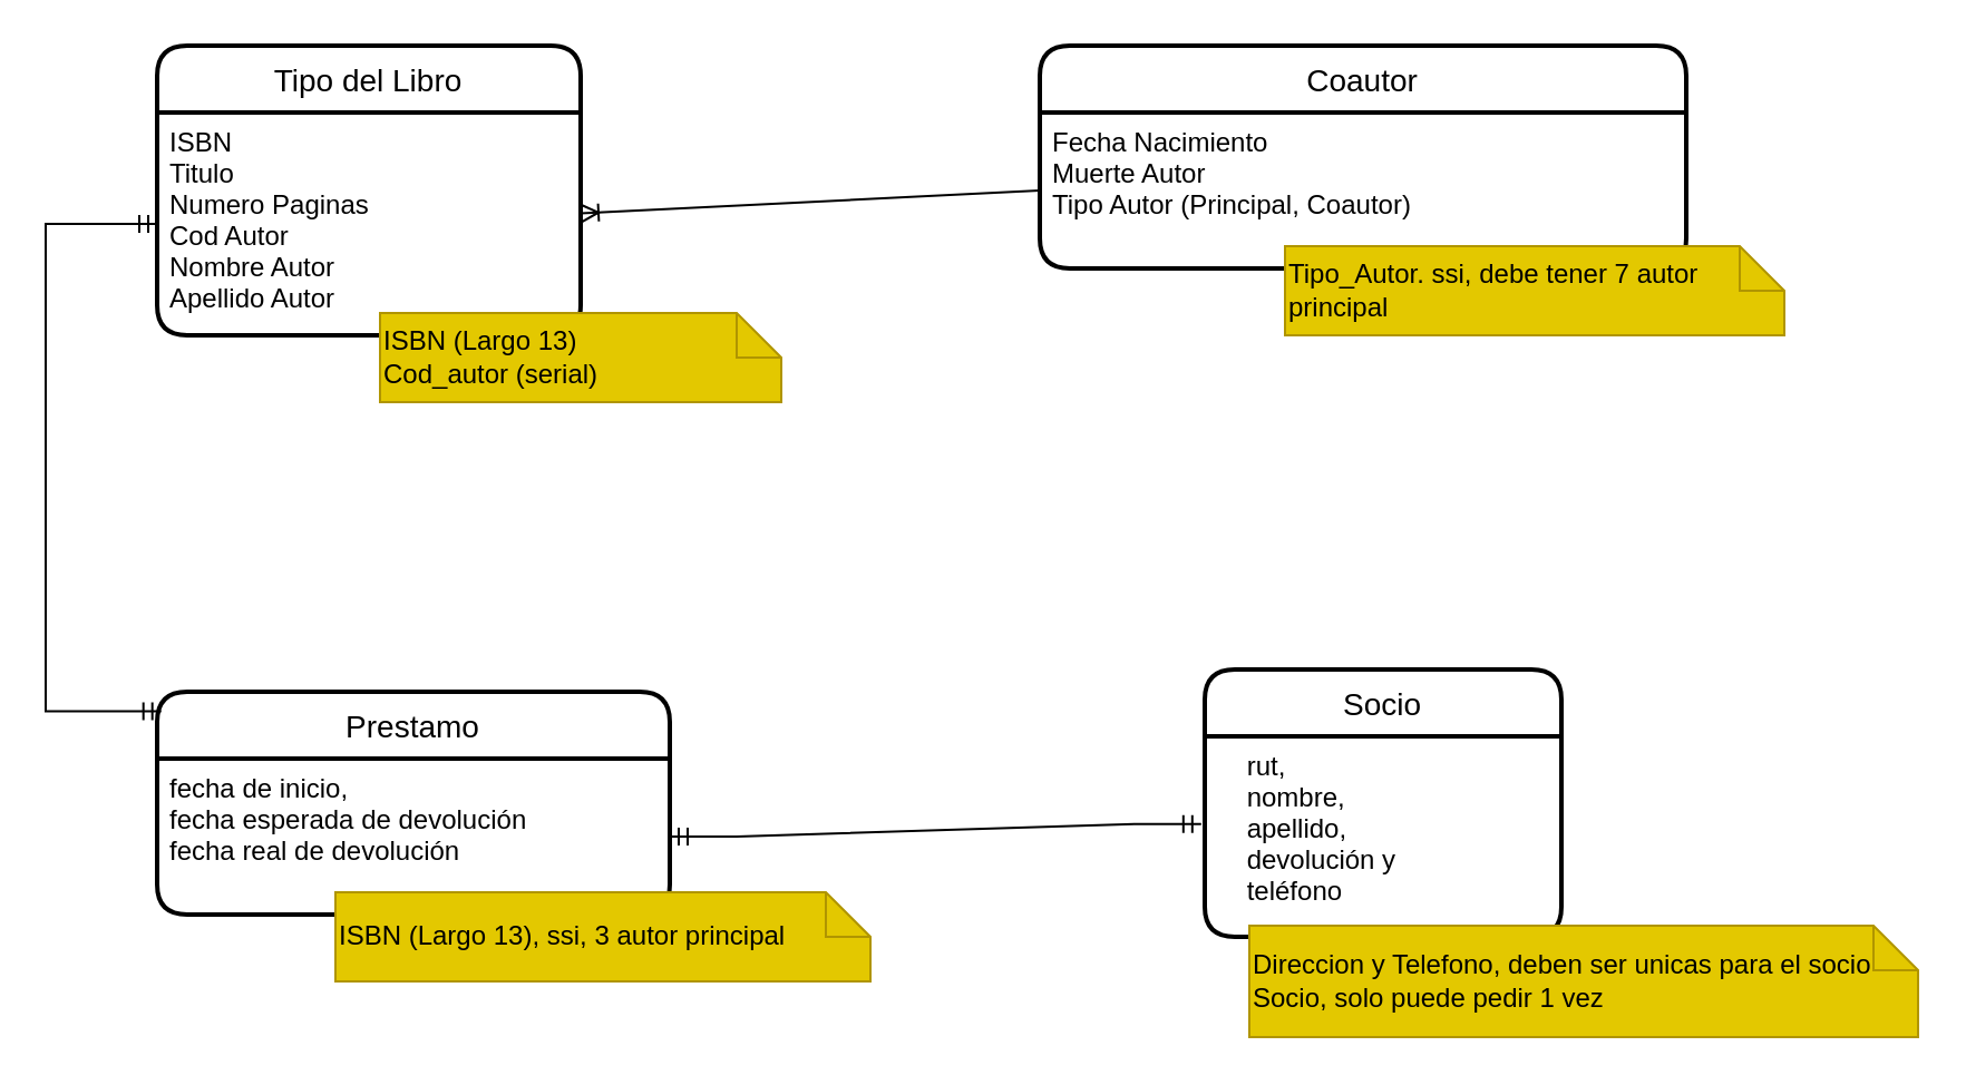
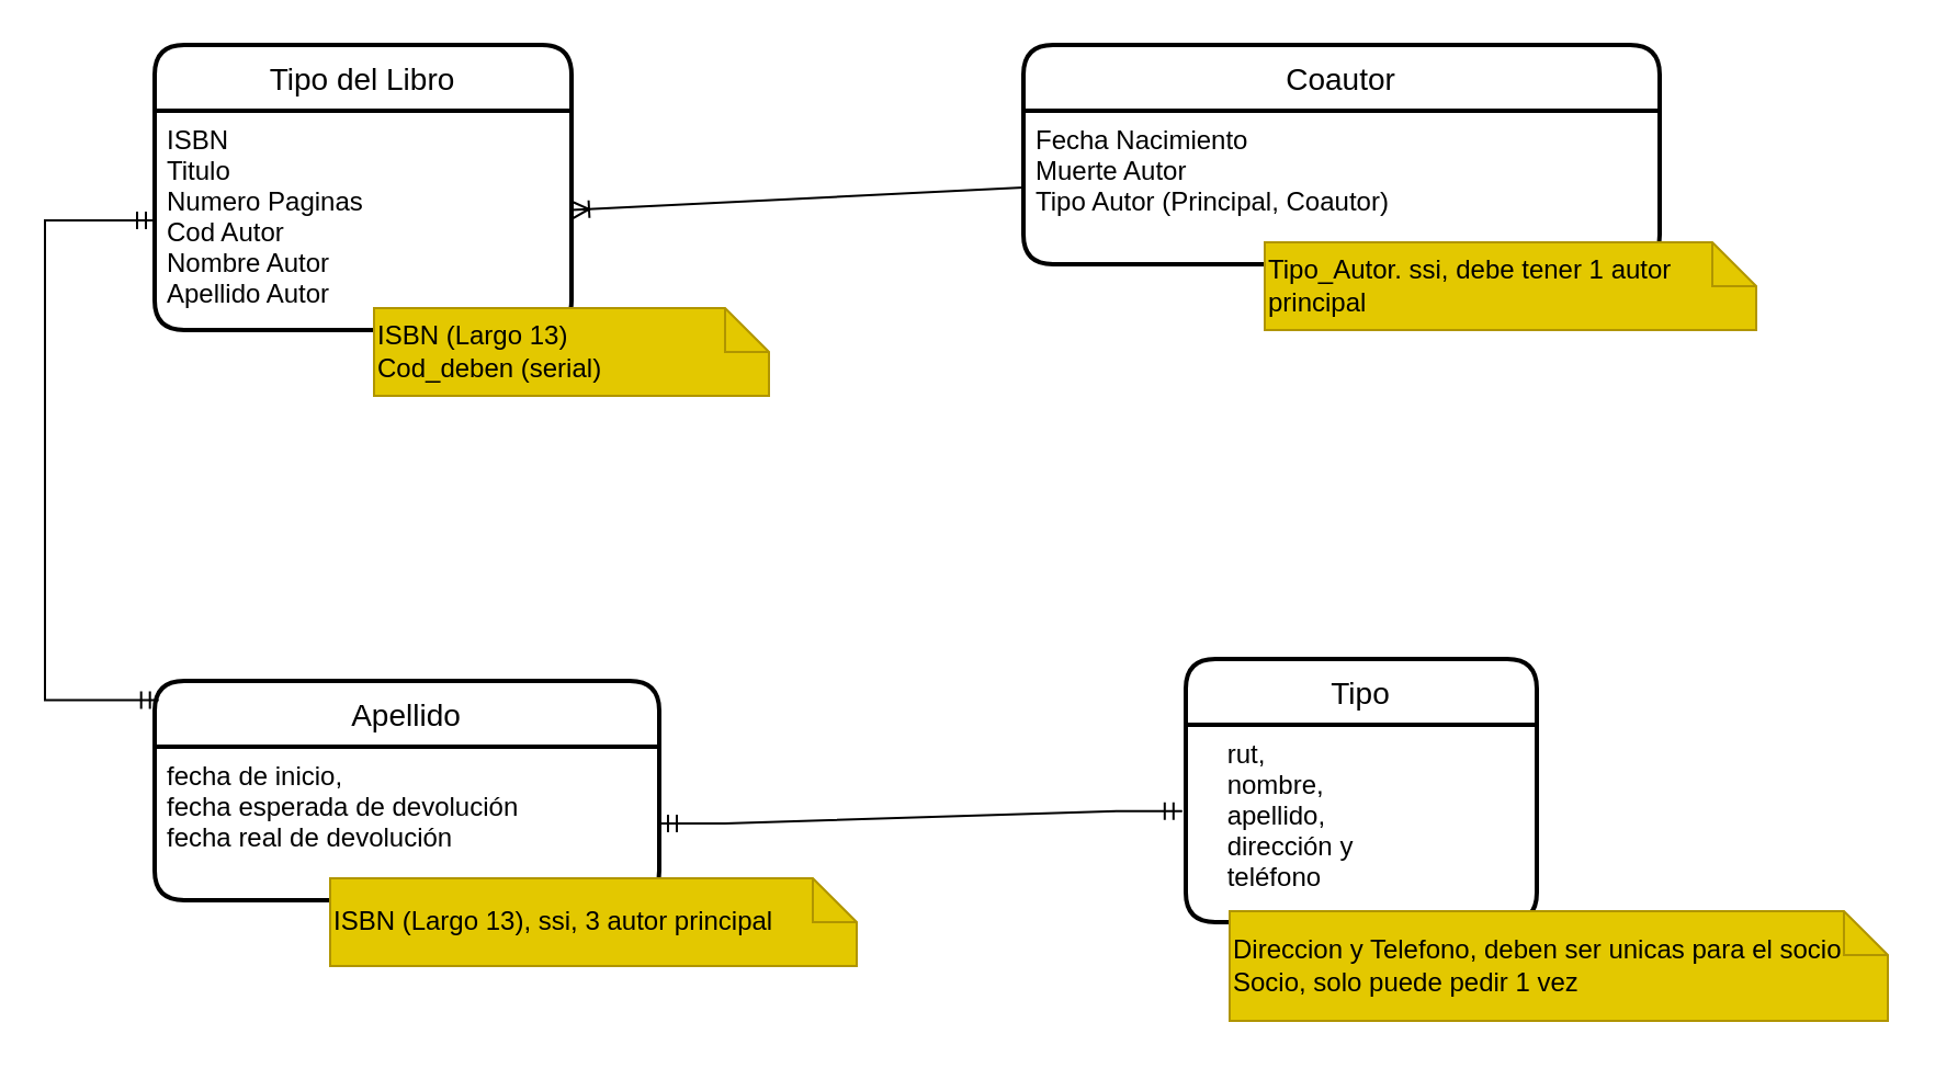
- <mxCell id="12" value="Tipo_Autor. ssi, debe tener 7 autor principal" style="shape=note;size=20;whiteSpace=wrap;html=1;fillColor=#e3c800;strokeColor=#B09500;fontColor=#000000;align=left;" vertex="1" parent="1"><mxGeometry x="576" y="110" width="224" height="40" as="geometry" /></mxCell>
+ <mxCell id="12" value="Tipo_Autor. ssi, debe tener 1 autor principal" style="shape=note;size=20;whiteSpace=wrap;html=1;fillColor=#e3c800;strokeColor=#B09500;fontColor=#000000;align=left;" vertex="1" parent="1"><mxGeometry x="576" y="110" width="224" height="40" as="geometry" /></mxCell>
- <mxCell id="11" value="&lt;div&gt;ISBN (Largo 13)&lt;/div&gt;&lt;div&gt;Cod_autor (serial)&lt;br&gt;&lt;/div&gt;" style="shape=note;size=20;whiteSpace=wrap;html=1;fillColor=#e3c800;strokeColor=#B09500;align=left;fontColor=#000000;" vertex="1" parent="1"><mxGeometry x="170" y="140" width="180" height="40" as="geometry" /></mxCell>
+ <mxCell id="11" value="&lt;div&gt;ISBN (Largo 13)&lt;/div&gt;&lt;div&gt;Cod_deben (serial)&lt;br&gt;&lt;/div&gt;" style="shape=note;size=20;whiteSpace=wrap;html=1;fillColor=#e3c800;strokeColor=#B09500;align=left;fontColor=#000000;" vertex="1" parent="1"><mxGeometry x="170" y="140" width="180" height="40" as="geometry" /></mxCell>
- <mxCell id="8" value="Socio" style="swimlane;childLayout=stackLayout;horizontal=1;startSize=30;horizontalStack=0;rounded=1;fontSize=14;fontStyle=0;strokeWidth=2;resizeParent=0;resizeLast=1;shadow=0;dashed=0;align=center;" vertex="1" parent="1"><mxGeometry x="540" y="300" width="160" height="120" as="geometry" /></mxCell>
+ <mxCell id="8" value="Tipo" style="swimlane;childLayout=stackLayout;horizontal=1;startSize=30;horizontalStack=0;rounded=1;fontSize=14;fontStyle=0;strokeWidth=2;resizeParent=0;resizeLast=1;shadow=0;dashed=0;align=center;" vertex="1" parent="1"><mxGeometry x="540" y="300" width="160" height="120" as="geometry" /></mxCell>
- <mxCell id="6" value="Prestamo" style="swimlane;childLayout=stackLayout;horizontal=1;startSize=30;horizontalStack=0;rounded=1;fontSize=14;fontStyle=0;strokeWidth=2;resizeParent=0;resizeLast=1;shadow=0;dashed=0;align=center;" vertex="1" parent="1"><mxGeometry x="70" y="310" width="230" height="100" as="geometry" /></mxCell>
+ <mxCell id="6" value="Apellido" style="swimlane;childLayout=stackLayout;horizontal=1;startSize=30;horizontalStack=0;rounded=1;fontSize=14;fontStyle=0;strokeWidth=2;resizeParent=0;resizeLast=1;shadow=0;dashed=0;align=center;" vertex="1" parent="1"><mxGeometry x="70" y="310" width="230" height="100" as="geometry" /></mxCell>
- <mxCell id="9" value="    rut, &#10;    nombre, &#10;    apellido, &#10;    devolución y &#10;    teléfono" style="align=left;strokeColor=none;fillColor=none;spacingLeft=4;fontSize=12;verticalAlign=top;resizable=0;rotatable=0;part=1;" vertex="1" parent="8"><mxGeometry y="30" width="160" height="90" as="geometry" /></mxCell>
+ <mxCell id="9" value="    rut, &#10;    nombre, &#10;    apellido, &#10;    dirección y &#10;    teléfono" style="align=left;strokeColor=none;fillColor=none;spacingLeft=4;fontSize=12;verticalAlign=top;resizable=0;rotatable=0;part=1;" vertex="1" parent="8"><mxGeometry y="30" width="160" height="90" as="geometry" /></mxCell>
